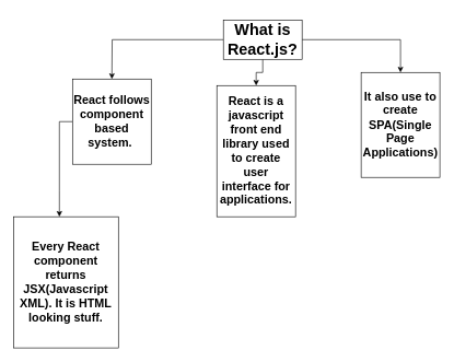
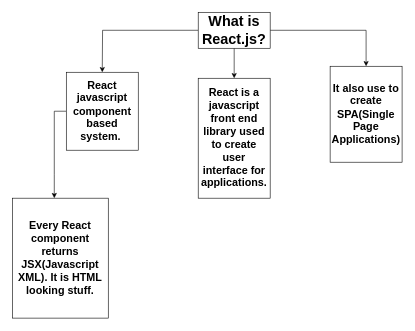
- <mxCell id="5" value="&lt;font style=&quot;font-size: 24px&quot;&gt;&lt;b&gt;What is React.js?&lt;/b&gt;&lt;/font&gt;" style="rounded=0;whiteSpace=wrap;html=1;" parent="1" vertex="1"><mxGeometry x="340" y="30" width="120" height="60" as="geometry" /></mxCell>
+ <mxCell id="5" value="&lt;font style=&quot;font-size: 24px&quot;&gt;&lt;b&gt;What is React.js?&lt;/b&gt;&lt;/font&gt;" style="rounded=0;whiteSpace=wrap;html=1;" parent="1" vertex="1"><mxGeometry x="330" y="20" width="120" height="60" as="geometry" /></mxCell>
- <mxCell id="9" value="&lt;font style=&quot;font-size: 18px&quot;&gt;&lt;b&gt;React follows component based system.&amp;nbsp;&lt;/b&gt;&lt;/font&gt;" style="rounded=0;whiteSpace=wrap;html=1;" vertex="1" parent="1"><mxGeometry x="110" y="120" width="120" height="130" as="geometry" /></mxCell>
+ <mxCell id="9" value="&lt;font style=&quot;font-size: 18px&quot;&gt;&lt;b&gt;React javascript component based system.&amp;nbsp;&lt;/b&gt;&lt;/font&gt;" style="rounded=0;whiteSpace=wrap;html=1;" vertex="1" parent="1"><mxGeometry x="110" y="120" width="120" height="130" as="geometry" /></mxCell>
